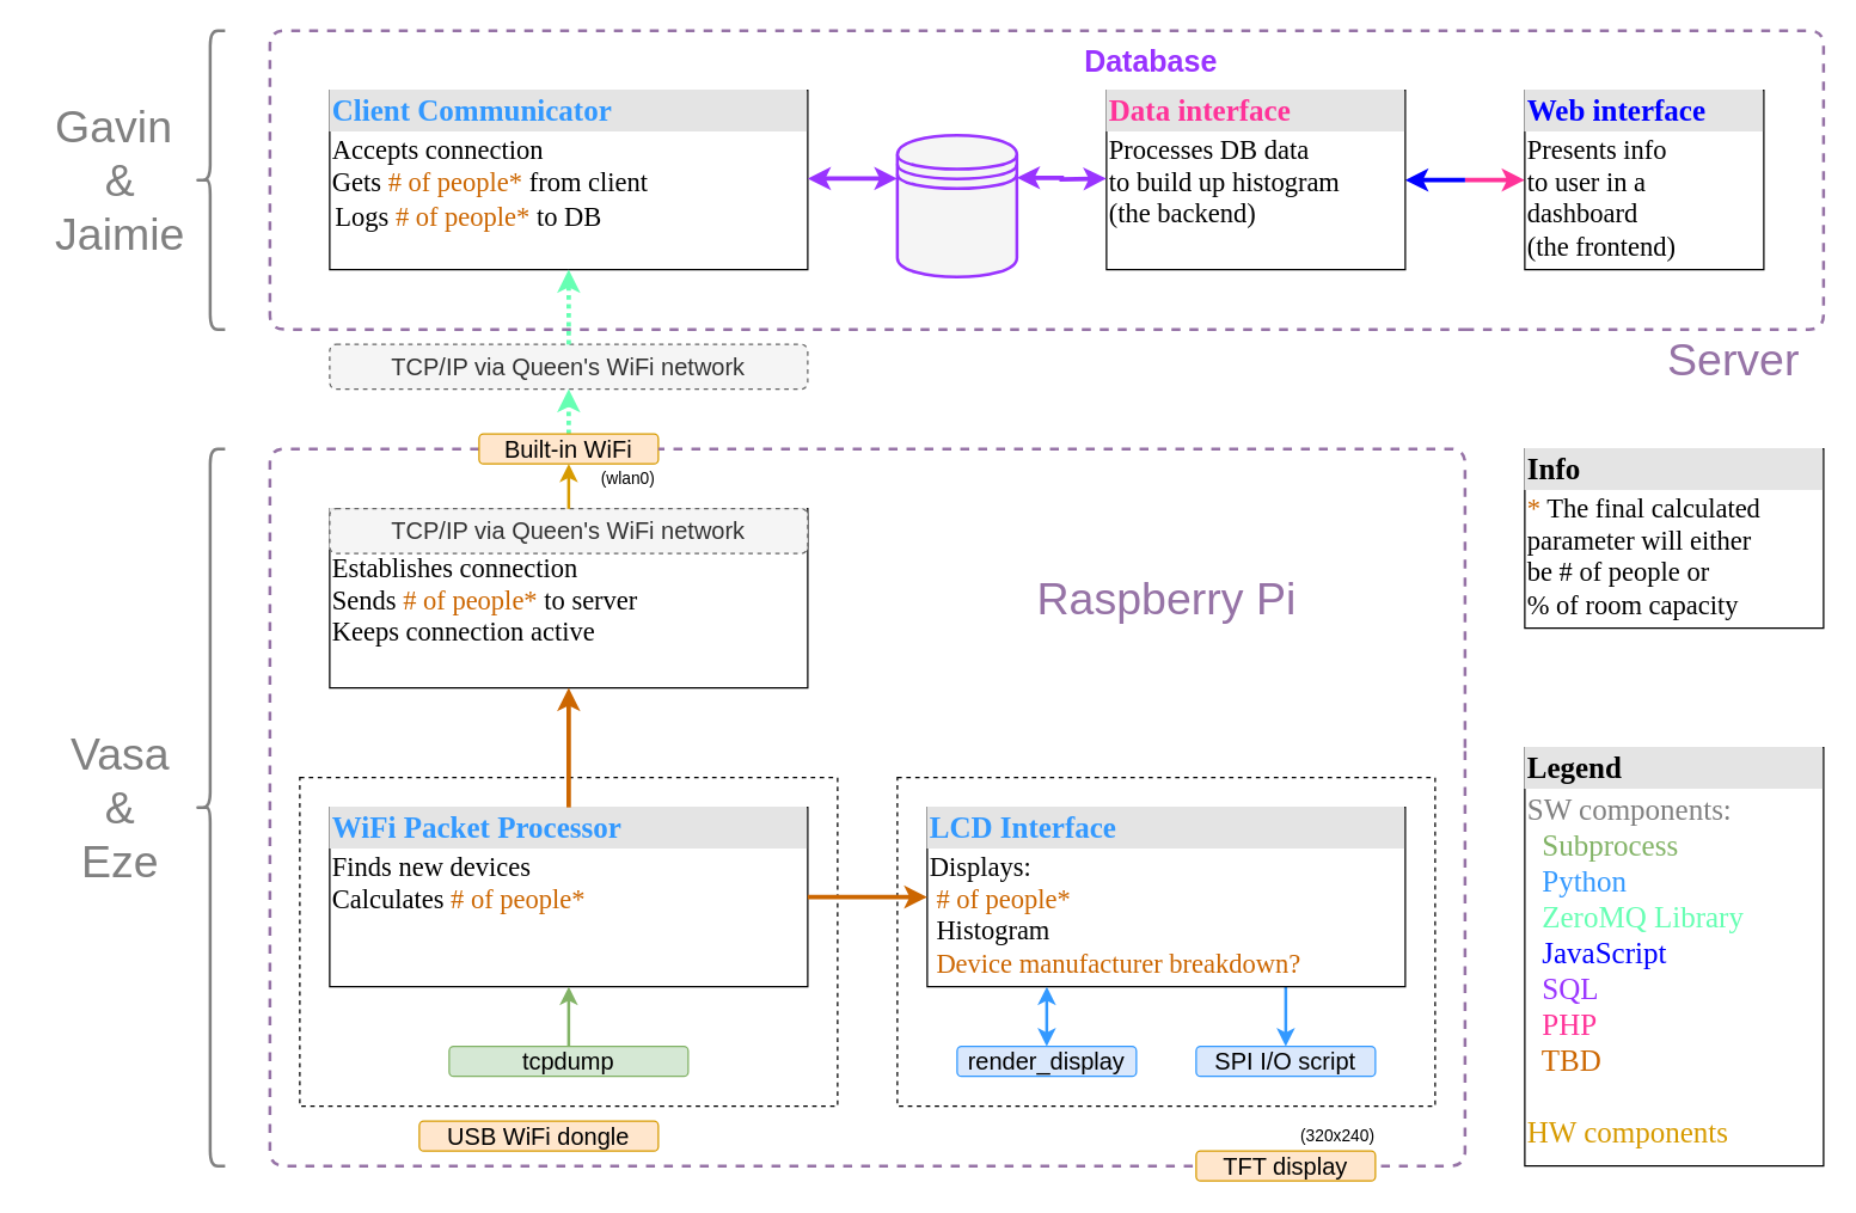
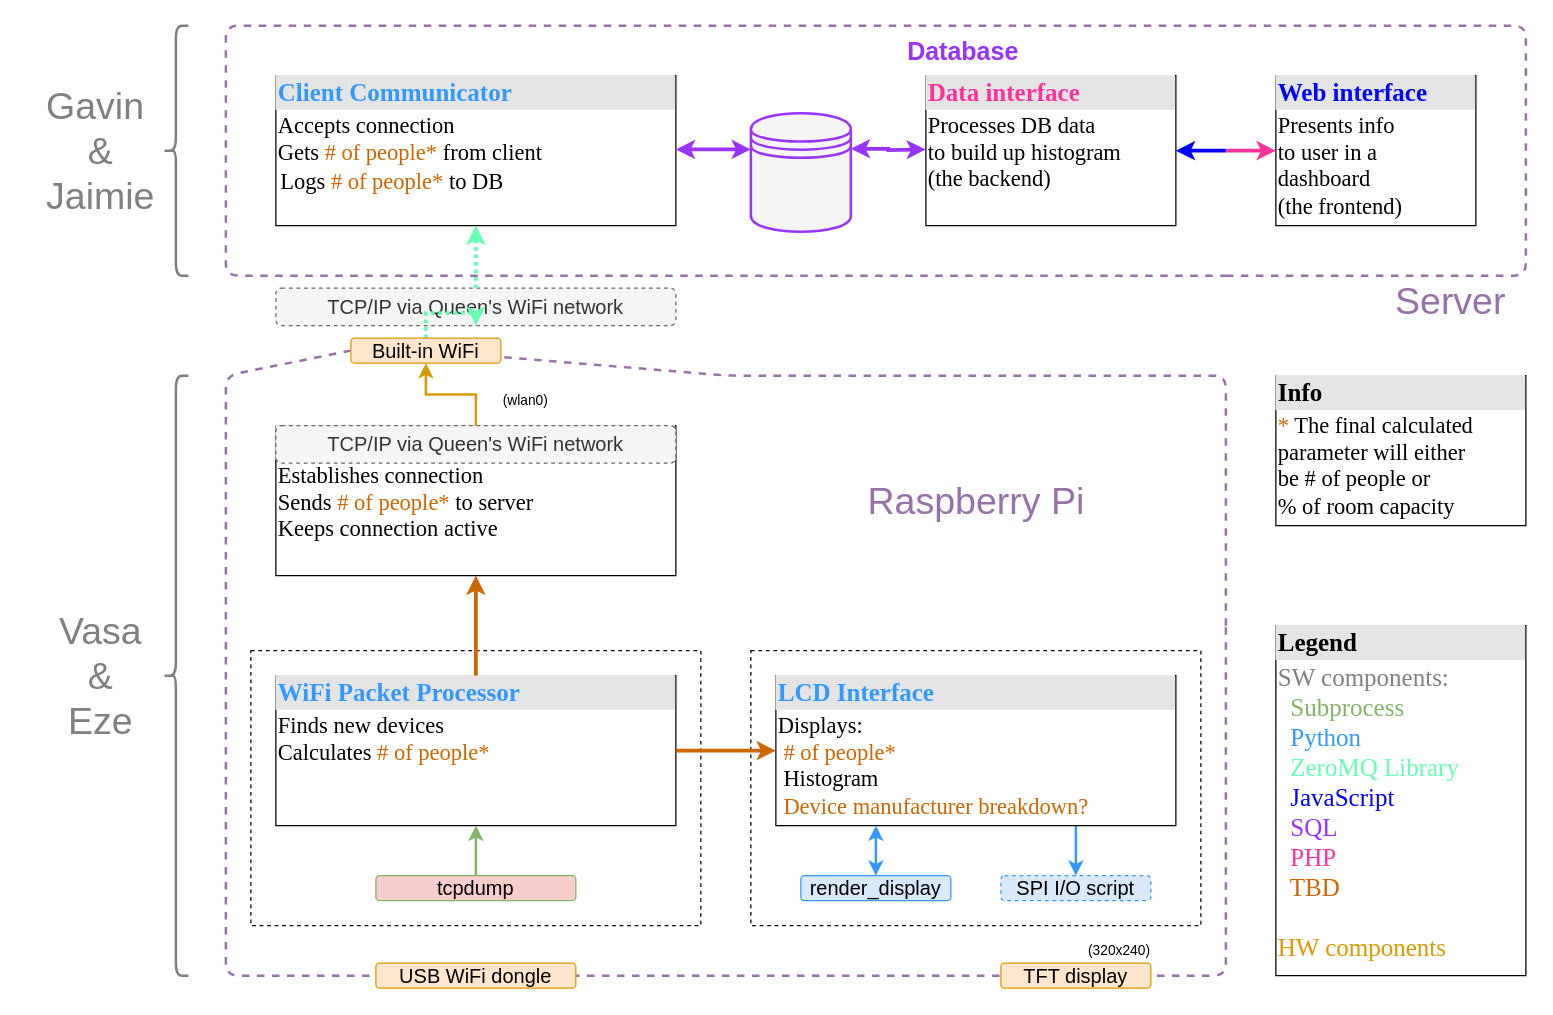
- <mxCell id="37" value="&lt;font style=&quot;font-size: 16px&quot;&gt;Built-in WiFi&lt;/font&gt;" style="rounded=1;whiteSpace=wrap;html=1;fillColor=#ffe6cc;strokeColor=#d79b00;" parent="1" vertex="1"><mxGeometry x="320" y="290" width="120" height="20" as="geometry" /></mxCell>
+ <mxCell id="37" value="&lt;font style=&quot;font-size: 16px&quot;&gt;Built-in WiFi&lt;/font&gt;" style="rounded=1;whiteSpace=wrap;html=1;fillColor=#ffe6cc;strokeColor=#d79b00;" parent="1" vertex="1"><mxGeometry x="280" y="270" width="120" height="20" as="geometry" /></mxCell>
- <mxCell id="10" value="&lt;font style=&quot;font-size: 16px&quot;&gt;tcpdump&lt;/font&gt;" style="rounded=1;whiteSpace=wrap;html=1;fillColor=#d5e8d4;strokeColor=#82b366;" parent="1" vertex="1"><mxGeometry x="300" y="700" width="160" height="20" as="geometry" /></mxCell>
+ <mxCell id="10" value="&lt;font style=&quot;font-size: 16px&quot;&gt;tcpdump&lt;/font&gt;" style="rounded=1;whiteSpace=wrap;html=1;fillColor=#f8cecc;strokeColor=#82b366;" parent="1" vertex="1"><mxGeometry x="300" y="700" width="160" height="20" as="geometry" /></mxCell>
- <mxCell id="13" value="&lt;font style=&quot;font-size: 16px&quot;&gt;SPI I/O script&lt;/font&gt;" style="rounded=1;whiteSpace=wrap;html=1;fillColor=#dae8fc;strokeColor=#3399FF;" parent="1" vertex="1"><mxGeometry x="800" y="700" width="120" height="20" as="geometry" /></mxCell>
+ <mxCell id="13" value="&lt;font style=&quot;font-size: 16px&quot;&gt;SPI I/O script&lt;/font&gt;" style="rounded=1;whiteSpace=wrap;html=1;fillColor=#dae8fc;strokeColor=#3399FF;dashed=1;" parent="1" vertex="1"><mxGeometry x="800" y="700" width="120" height="20" as="geometry" /></mxCell>
- <mxCell id="42" value="&lt;font style=&quot;font-size: 16px&quot;&gt;USB WiFi dongle&lt;/font&gt;" style="rounded=1;whiteSpace=wrap;html=1;fillColor=#ffe6cc;strokeColor=#d79b00;" parent="1" vertex="1"><mxGeometry x="280" y="750" width="160" height="20" as="geometry" /></mxCell>
+ <mxCell id="42" value="&lt;font style=&quot;font-size: 16px&quot;&gt;USB WiFi dongle&lt;/font&gt;" style="rounded=1;whiteSpace=wrap;html=1;fillColor=#ffe6cc;strokeColor=#d79b00;" parent="1" vertex="1"><mxGeometry x="300" y="770" width="160" height="20" as="geometry" /></mxCell>
